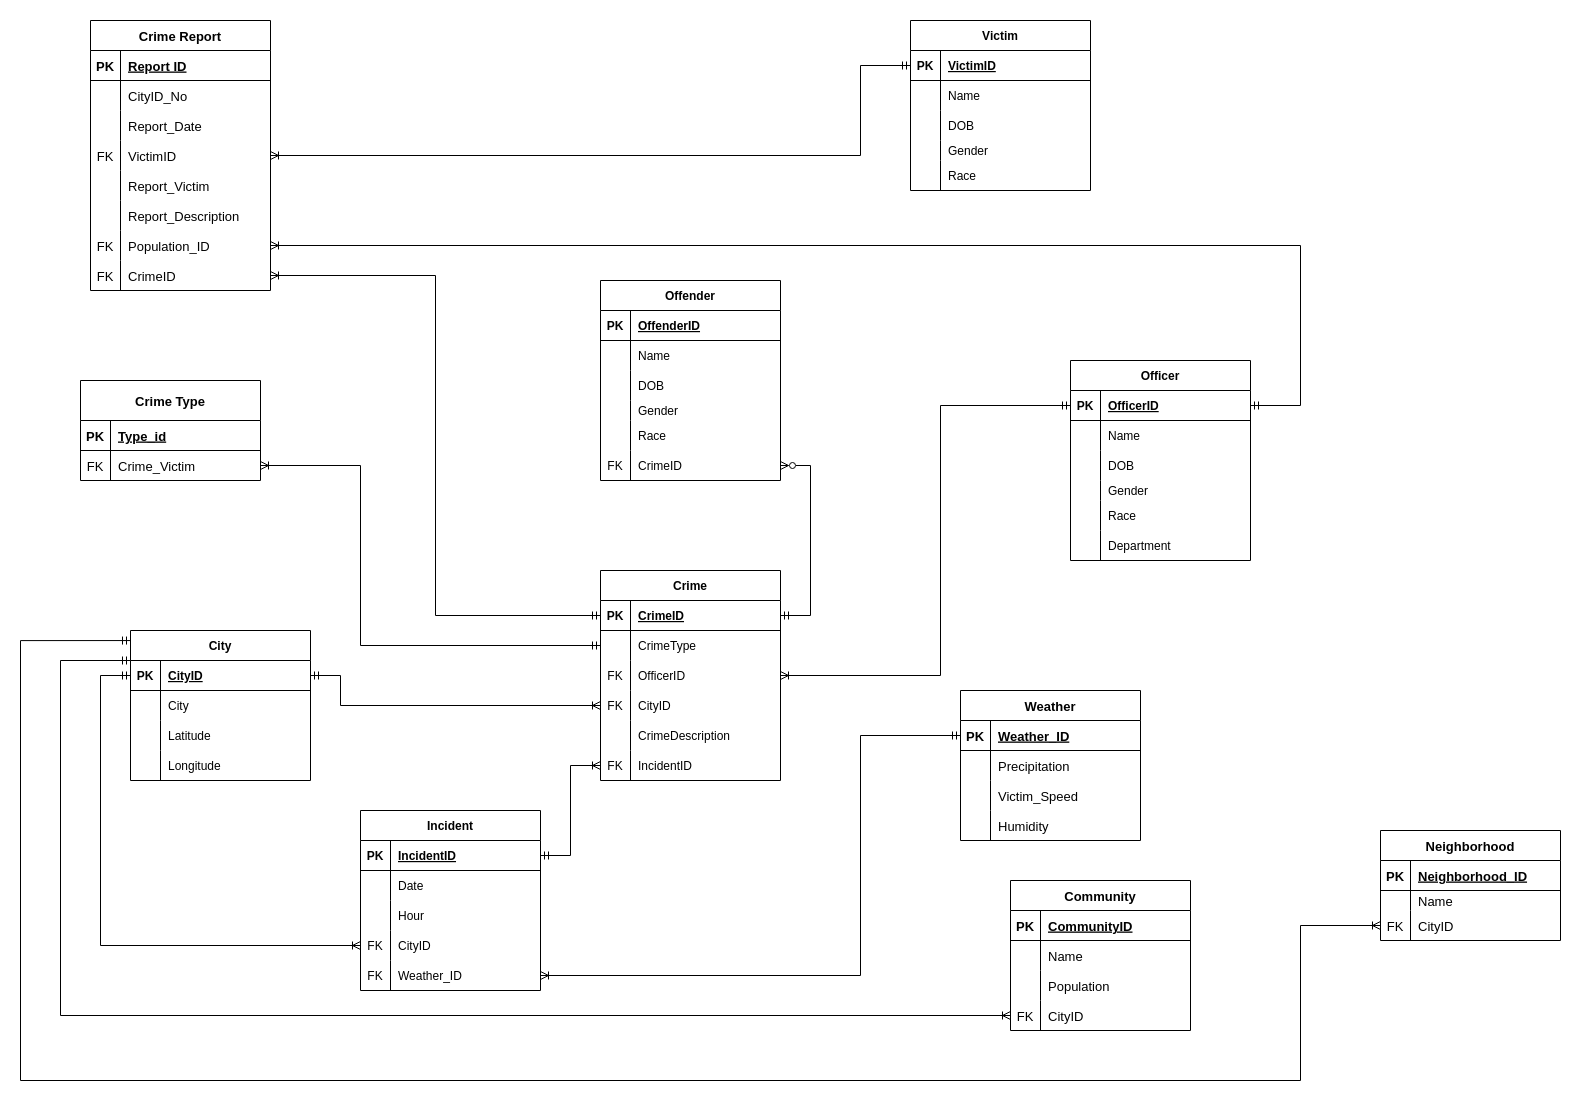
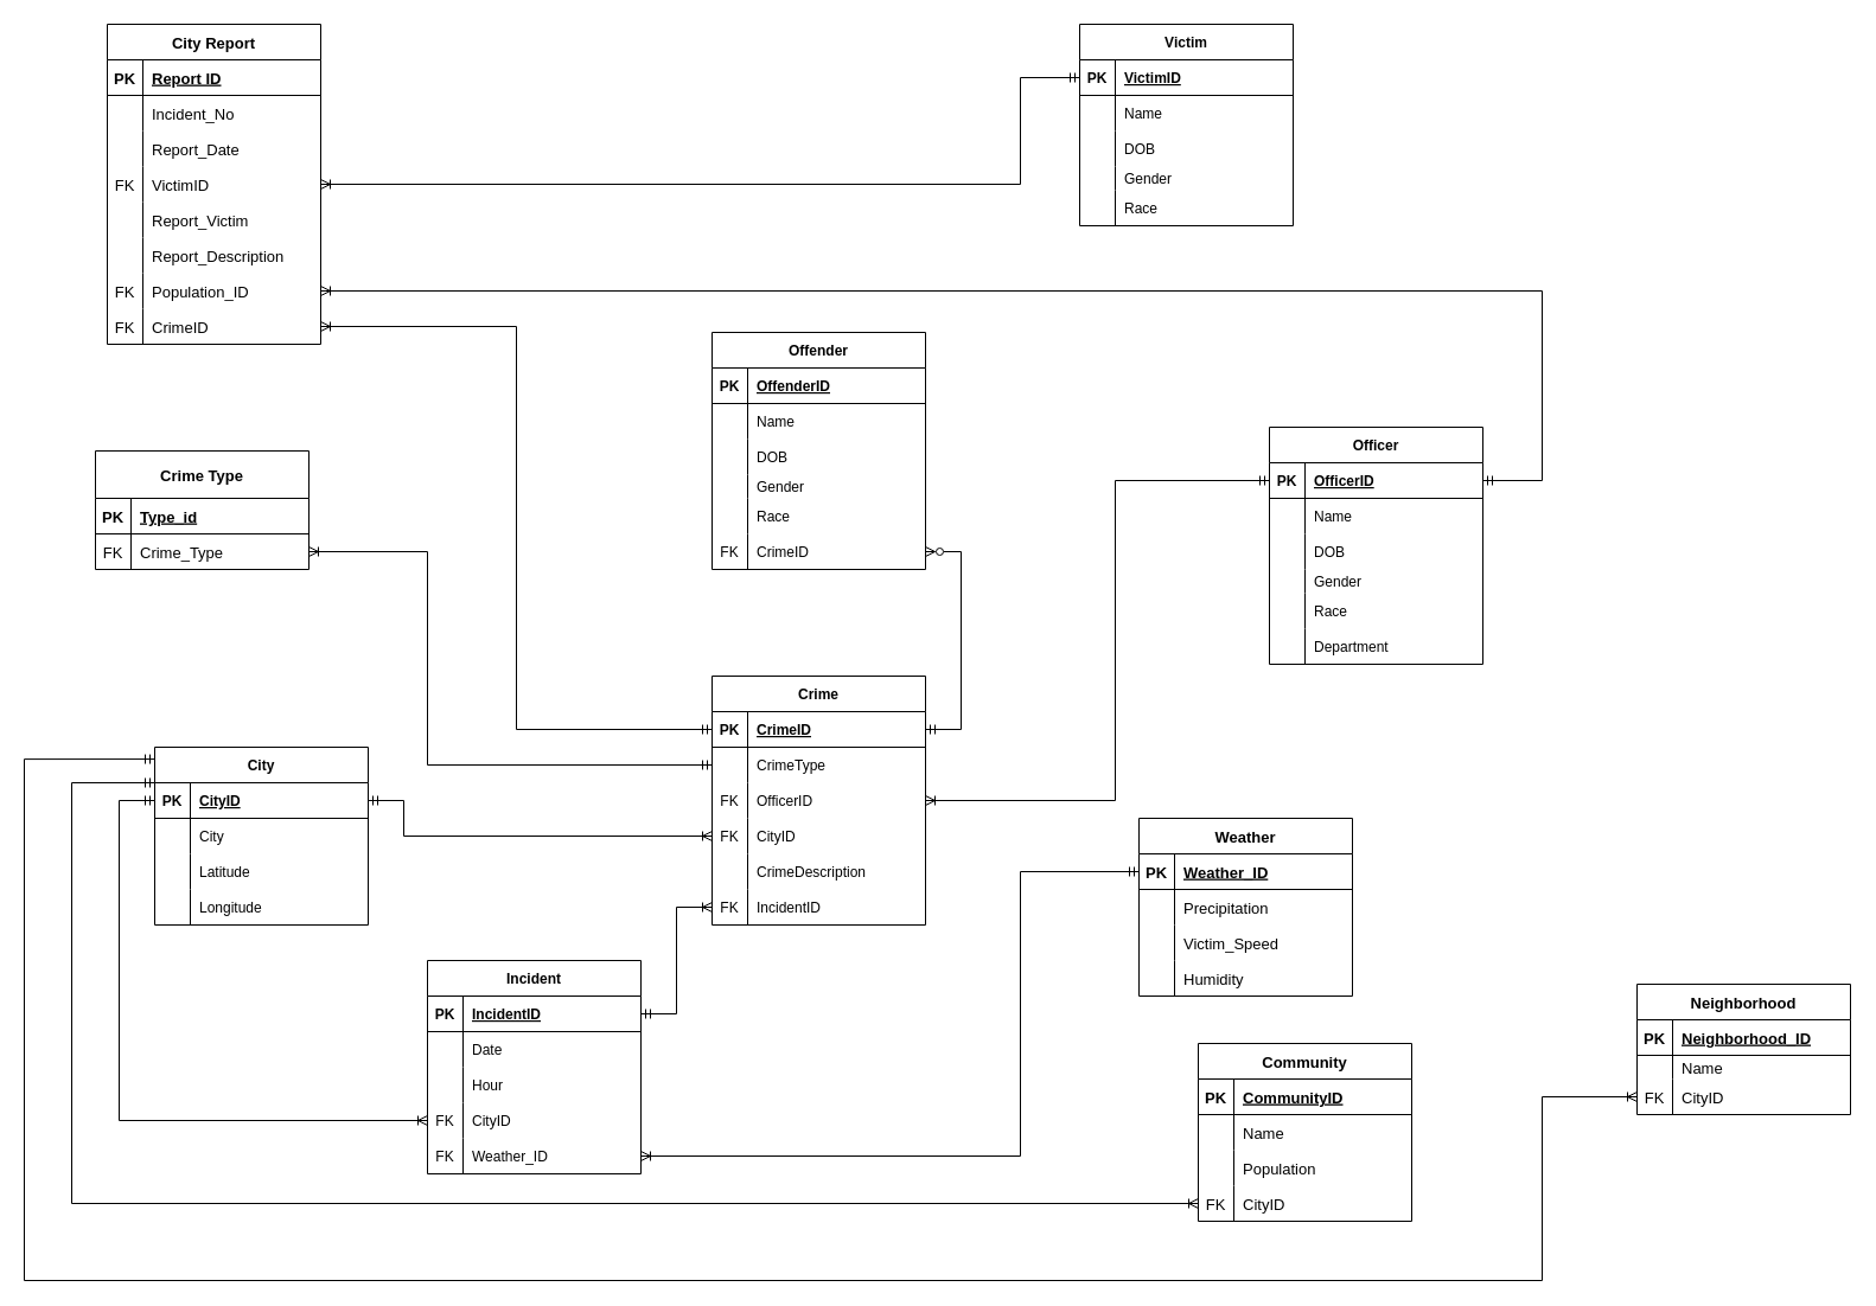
- <mxCell id="96" value="Crime Report" style="shape=table;startSize=30;container=1;collapsible=1;childLayout=tableLayout;fixedRows=1;rowLines=0;fontStyle=1;align=center;resizeLast=1;fontSize=13;" parent="1" vertex="1"><mxGeometry x="90" y="20" width="180" height="270" as="geometry" /></mxCell>
+ <mxCell id="96" value="City Report" style="shape=table;startSize=30;container=1;collapsible=1;childLayout=tableLayout;fixedRows=1;rowLines=0;fontStyle=1;align=center;resizeLast=1;fontSize=13;" parent="1" vertex="1"><mxGeometry x="90" y="20" width="180" height="270" as="geometry" /></mxCell>
- <mxCell id="102" value="CityID_No" style="shape=partialRectangle;connectable=0;fillColor=none;top=0;left=0;bottom=0;right=0;align=left;spacingLeft=6;overflow=hidden;fontSize=13;" parent="100" vertex="1"><mxGeometry x="30" width="150" height="30" as="geometry"><mxRectangle width="150" height="30" as="alternateBounds" /></mxGeometry></mxCell>
+ <mxCell id="102" value="Incident_No" style="shape=partialRectangle;connectable=0;fillColor=none;top=0;left=0;bottom=0;right=0;align=left;spacingLeft=6;overflow=hidden;fontSize=13;" parent="100" vertex="1"><mxGeometry x="30" width="150" height="30" as="geometry"><mxRectangle width="150" height="30" as="alternateBounds" /></mxGeometry></mxCell>
- <mxCell id="44" value="Crime_Victim" style="shape=partialRectangle;connectable=0;fillColor=none;top=0;left=0;bottom=0;right=0;align=left;spacingLeft=6;overflow=hidden;fontSize=13;" parent="42" vertex="1"><mxGeometry x="30" width="150" height="30" as="geometry"><mxRectangle width="150" height="30" as="alternateBounds" /></mxGeometry></mxCell>
+ <mxCell id="44" value="Crime_Type" style="shape=partialRectangle;connectable=0;fillColor=none;top=0;left=0;bottom=0;right=0;align=left;spacingLeft=6;overflow=hidden;fontSize=13;" parent="42" vertex="1"><mxGeometry x="30" width="150" height="30" as="geometry"><mxRectangle width="150" height="30" as="alternateBounds" /></mxGeometry></mxCell>
